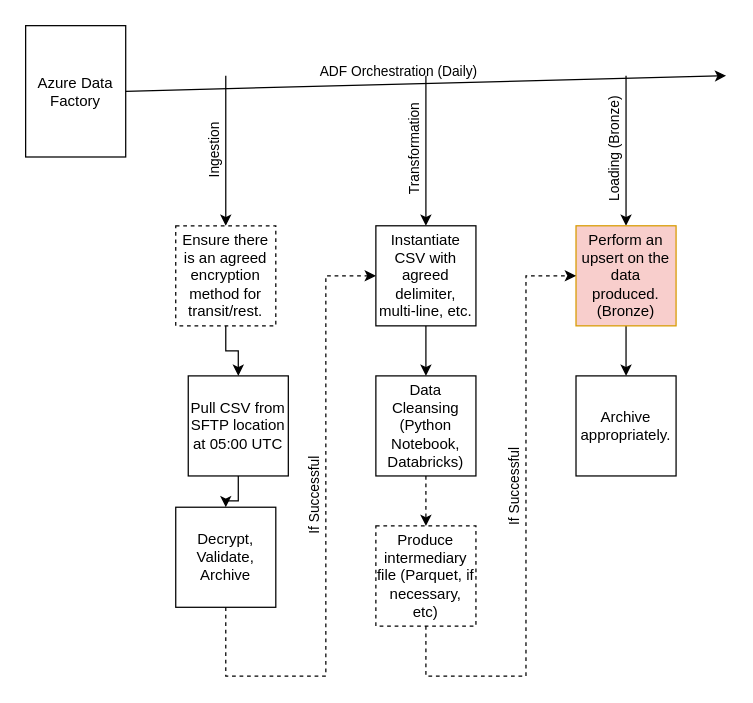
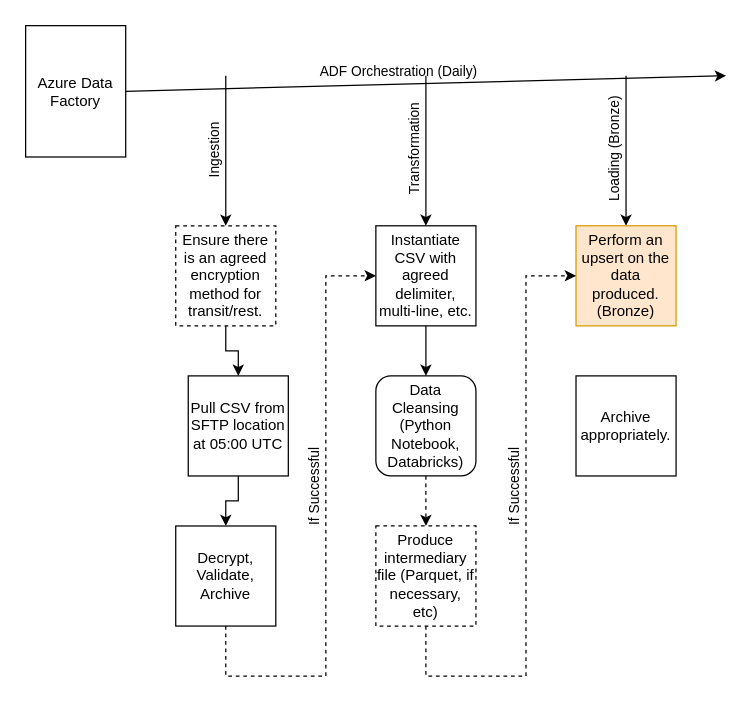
- <mxCell id="24" value="Perform an upsert on the data produced. (Bronze)" style="rounded=0;whiteSpace=wrap;html=1;fillColor=#f8cecc;strokeColor=#d79b00;" vertex="1" parent="1"><mxGeometry x="460" y="180" width="80" height="80" as="geometry" /></mxCell>
+ <mxCell id="24" value="Perform an upsert on the data produced. (Bronze)" style="rounded=0;whiteSpace=wrap;html=1;fillColor=#ffe6cc;strokeColor=#d79b00;" vertex="1" parent="1"><mxGeometry x="460" y="180" width="80" height="80" as="geometry" /></mxCell>
- <mxCell id="23" value="" style="edgeStyle=orthogonalEdgeStyle;rounded=0;orthogonalLoop=1;jettySize=auto;html=1;" edge="1" parent="1" source="24" target="27"><mxGeometry relative="1" as="geometry" /></mxCell>
- <mxCell id="19" value="Data Cleansing&lt;div&gt;(Python Notebook, Databricks)&lt;/div&gt;" style="rounded=0;whiteSpace=wrap;html=1;" vertex="1" parent="1"><mxGeometry x="300" y="300" width="80" height="80" as="geometry" /></mxCell>
+ <mxCell id="19" value="Data Cleansing&lt;div&gt;(Python Notebook, Databricks)&lt;/div&gt;" style="whiteSpace=wrap;html=1;rounded=1;" vertex="1" parent="1"><mxGeometry x="300" y="300" width="80" height="80" as="geometry" /></mxCell>
- <mxCell id="11" value="Decrypt, Validate, Archive" style="rounded=0;whiteSpace=wrap;html=1;" vertex="1" parent="1"><mxGeometry x="140" y="405" width="80" height="80" as="geometry" /></mxCell>
+ <mxCell id="11" value="Decrypt, Validate, Archive" style="rounded=0;whiteSpace=wrap;html=1;" vertex="1" parent="1"><mxGeometry x="140" y="420" width="80" height="80" as="geometry" /></mxCell>
